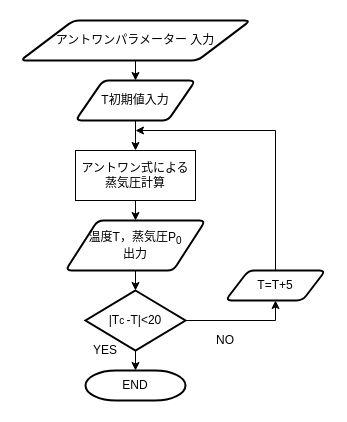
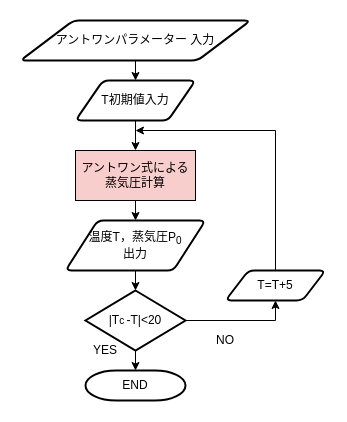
- <mxCell id="7" value="アントワン式による&lt;br&gt;蒸気圧計算" style="rounded=0;whiteSpace=wrap;html=1;" parent="1" vertex="1"><mxGeometry x="75" y="150" width="120" height="50" as="geometry" /></mxCell>
+ <mxCell id="7" value="アントワン式による&lt;br&gt;蒸気圧計算" style="rounded=0;whiteSpace=wrap;html=1;fillColor=#f8cecc;" parent="1" vertex="1"><mxGeometry x="75" y="150" width="120" height="50" as="geometry" /></mxCell>
